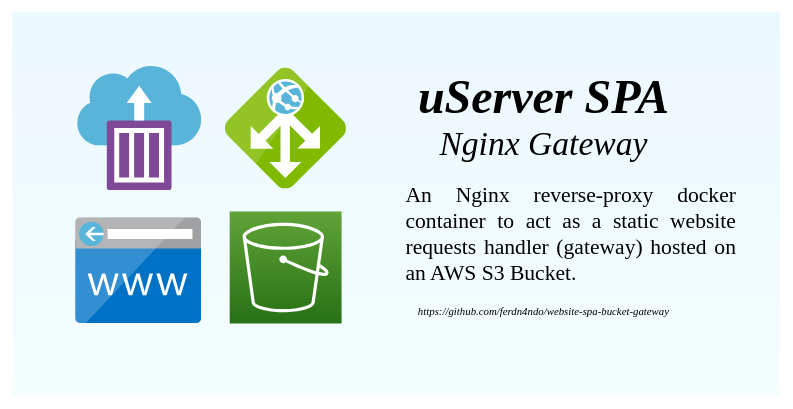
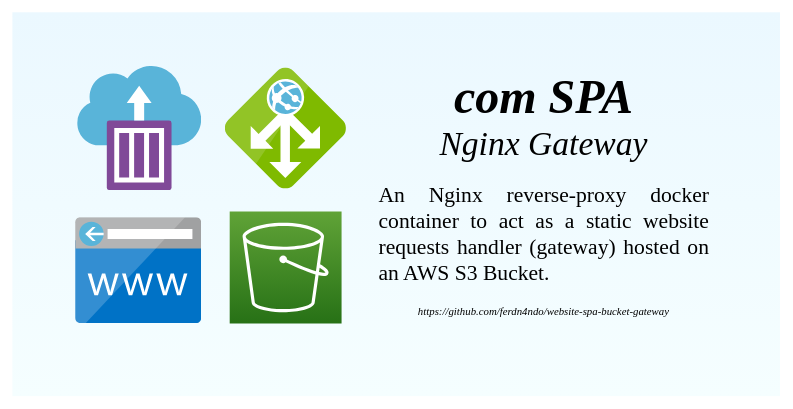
- <mxCell id="9" value="uServer SPA" style="text;html=1;strokeColor=none;fillColor=none;align=center;verticalAlign=middle;whiteSpace=wrap;rounded=0;fontFamily=Work Sans;fontSource=https%3A%2F%2Ffonts.googleapis.com%2Fcss%3Ffamily%3DWork%2BSans;fontStyle=3;fontSize=80;" vertex="1" parent="1"><mxGeometry x="656.25" y="110" width="500" height="100" as="geometry" /></mxCell>
+ <mxCell id="9" value="com SPA" style="text;html=1;strokeColor=none;fillColor=none;align=center;verticalAlign=middle;whiteSpace=wrap;rounded=0;fontFamily=Work Sans;fontSource=https%3A%2F%2Ffonts.googleapis.com%2Fcss%3Ffamily%3DWork%2BSans;fontStyle=3;fontSize=80;" vertex="1" parent="1"><mxGeometry x="656.25" y="110" width="500" height="100" as="geometry" /></mxCell>
- <mxCell id="11" value="&lt;div style=&quot;text-align: justify;&quot;&gt;&lt;span style=&quot;background-color: initial;&quot;&gt;An Nginx reverse-proxy docker container to act as a static website requests handler (gateway) hosted on an AWS S3 Bucket.&lt;/span&gt;&lt;/div&gt;" style="text;html=1;strokeColor=none;fillColor=none;align=center;verticalAlign=middle;whiteSpace=wrap;rounded=0;fontFamily=Work Sans;fontSource=https%3A%2F%2Ffonts.googleapis.com%2Fcss%3Ffamily%3DWork%2BSans;fontStyle=0;fontSize=36;" vertex="1" parent="1"><mxGeometry x="675" y="290" width="552.5" height="200" as="geometry" /></mxCell>
+ <mxCell id="11" value="&lt;div style=&quot;text-align: justify;&quot;&gt;&lt;span style=&quot;background-color: initial;&quot;&gt;An Nginx reverse-proxy docker container to act as a static website requests handler (gateway) hosted on an AWS S3 Bucket.&lt;/span&gt;&lt;/div&gt;" style="text;html=1;strokeColor=none;fillColor=none;align=center;verticalAlign=middle;whiteSpace=wrap;rounded=0;fontFamily=Work Sans;fontSource=https%3A%2F%2Ffonts.googleapis.com%2Fcss%3Ffamily%3DWork%2BSans;fontStyle=0;fontSize=36;" vertex="1" parent="1"><mxGeometry x="630" y="290" width="552.5" height="200" as="geometry" /></mxCell>
